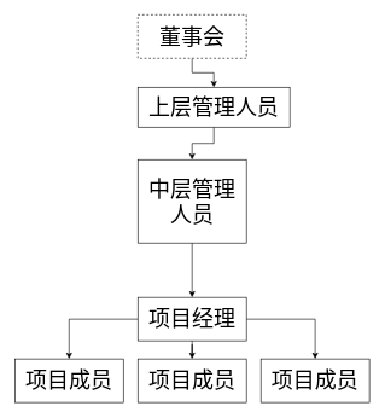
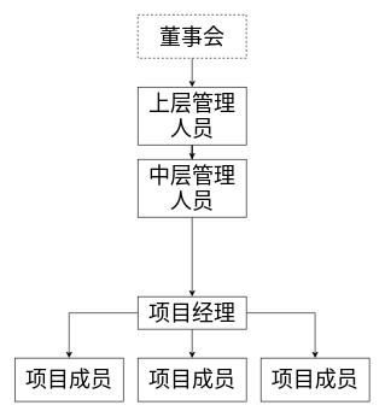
- <mxCell id="11" value="上层管理人员" style="rounded=0;whiteSpace=wrap;html=1;fontSize=30;" vertex="1" parent="1"><mxGeometry x="190" y="120" width="210" height="55" as="geometry" /></mxCell>
+ <mxCell id="11" value="上层管理人员" style="rounded=0;whiteSpace=wrap;html=1;fontSize=30;" vertex="1" parent="1"><mxGeometry x="190" y="120" width="150" height="80" as="geometry" /></mxCell>
- <mxCell id="5" value="中层管理人员" style="rounded=0;whiteSpace=wrap;html=1;fontSize=30;" vertex="1" parent="1"><mxGeometry x="190" y="220" width="150" height="115" as="geometry" /></mxCell>
+ <mxCell id="5" value="中层管理人员" style="rounded=0;whiteSpace=wrap;html=1;fontSize=30;" vertex="1" parent="1"><mxGeometry x="190" y="220" width="150" height="80" as="geometry" /></mxCell>
- <mxCell id="9" value="项目经理" style="rounded=0;whiteSpace=wrap;html=1;fontSize=30;" vertex="1" parent="1"><mxGeometry x="190" y="410" width="150" height="60" as="geometry" /></mxCell>
+ <mxCell id="9" value="项目经理" style="rounded=0;whiteSpace=wrap;html=1;fontSize=30;" vertex="1" parent="1"><mxGeometry x="190" y="410" width="150" height="45" as="geometry" /></mxCell>
